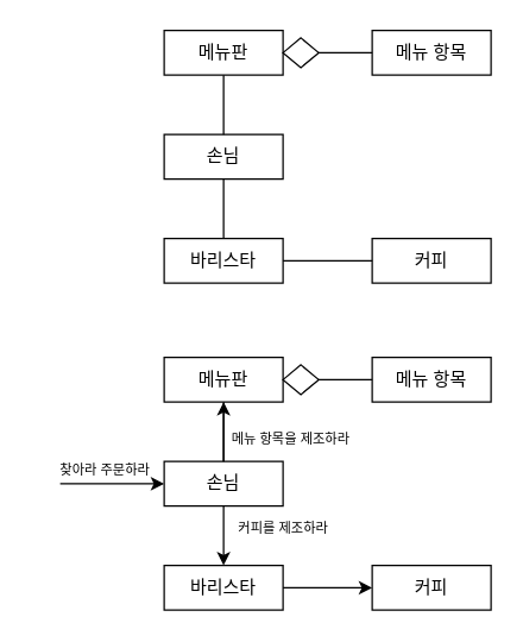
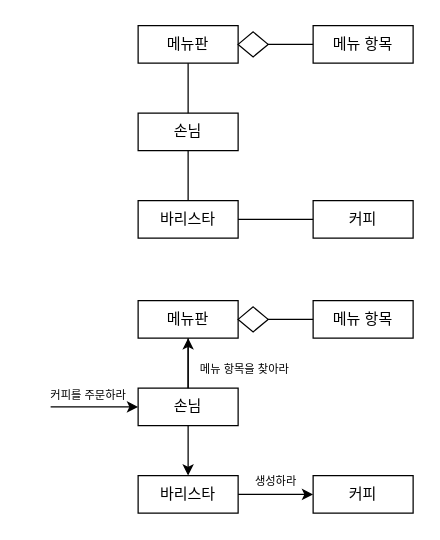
- <mxCell id="27" value="메뉴 항목을 제조하라" style="text;html=1;resizable=0;autosize=1;align=center;verticalAlign=middle;points=[];fillColor=none;strokeColor=none;rounded=0;fontSize=9;" vertex="1" parent="1"><mxGeometry x="140" y="280" width="110" height="30" as="geometry" /></mxCell>
+ <mxCell id="27" value="메뉴 항목을 찾아라" style="text;html=1;resizable=0;autosize=1;align=center;verticalAlign=middle;points=[];fillColor=none;strokeColor=none;rounded=0;fontSize=9;" vertex="1" parent="1"><mxGeometry x="140" y="280" width="110" height="30" as="geometry" /></mxCell>
- <mxCell id="22" value="&lt;font style=&quot;font-size: 9px;&quot;&gt;찾아라 주문하라&lt;/font&gt;" style="text;html=1;align=center;verticalAlign=middle;resizable=0;points=[];autosize=1;strokeColor=none;fillColor=none;" vertex="1" parent="1"><mxGeometry x="20" y="300" width="100" height="30" as="geometry" /></mxCell>
+ <mxCell id="22" value="&lt;font style=&quot;font-size: 9px;&quot;&gt;커피를 주문하라&lt;/font&gt;" style="text;html=1;align=center;verticalAlign=middle;resizable=0;points=[];autosize=1;strokeColor=none;fillColor=none;" vertex="1" parent="1"><mxGeometry x="20" y="300" width="100" height="30" as="geometry" /></mxCell>
- <mxCell id="26" value="커피를 제조하라" style="text;html=1;align=center;verticalAlign=middle;resizable=0;points=[];autosize=1;strokeColor=none;fillColor=none;fontSize=9;" vertex="1" parent="1"><mxGeometry x="140" y="340" width="100" height="30" as="geometry" /></mxCell>
+ <mxCell id="25" value="생성하라" style="text;html=1;align=center;verticalAlign=middle;resizable=0;points=[];autosize=1;strokeColor=none;fillColor=none;fontSize=9;" vertex="1" parent="1"><mxGeometry x="190" y="370" width="60" height="30" as="geometry" /></mxCell>
